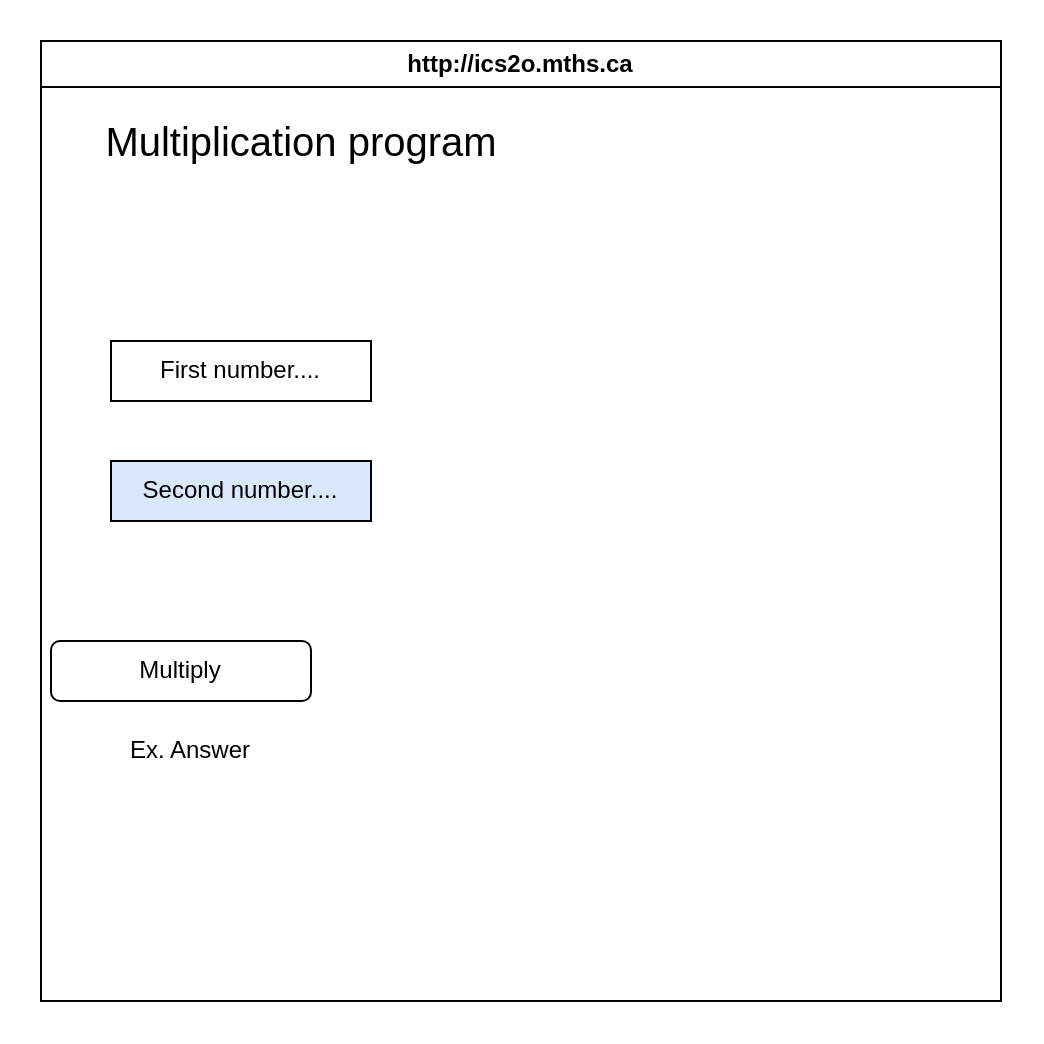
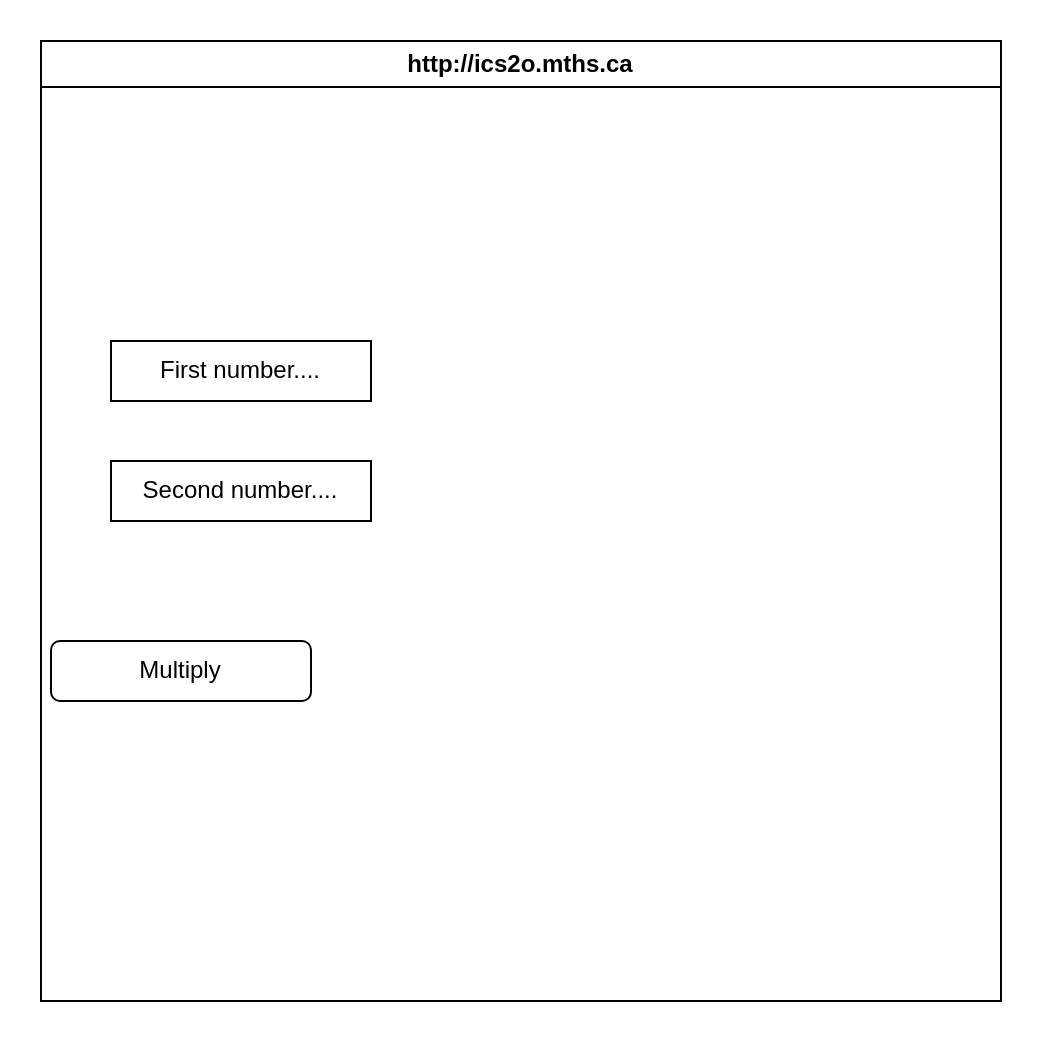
- <mxCell id="7" value="Multiplication program" style="text;html=1;align=center;verticalAlign=middle;resizable=0;points=[];autosize=1;strokeColor=none;fillColor=none;fontSize=20;" vertex="1" parent="2"><mxGeometry x="20" y="30" width="220" height="40" as="geometry" /></mxCell>
- <mxCell id="4" value="Second number...." style="rounded=0;whiteSpace=wrap;html=1;fillColor=#dae8fc;" parent="2" vertex="1"><mxGeometry x="35" y="210" width="130" height="30" as="geometry" /></mxCell>
+ <mxCell id="4" value="Second number...." style="rounded=0;whiteSpace=wrap;html=1;" parent="2" vertex="1"><mxGeometry x="35" y="210" width="130" height="30" as="geometry" /></mxCell>
- <mxCell id="6" value="Ex. Answer" style="text;html=1;strokeColor=none;fillColor=none;align=center;verticalAlign=middle;whiteSpace=wrap;rounded=0;" parent="2" vertex="1"><mxGeometry x="40" y="340" width="70" height="30" as="geometry" /></mxCell>
